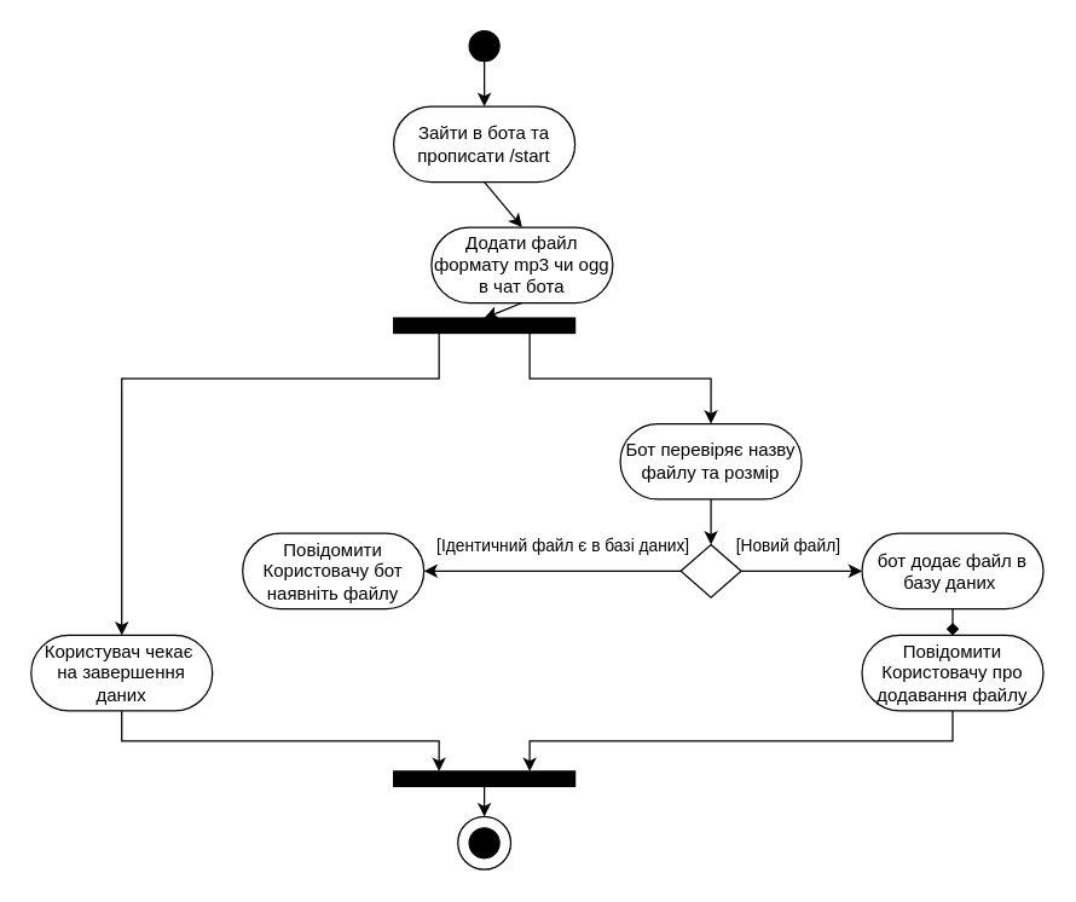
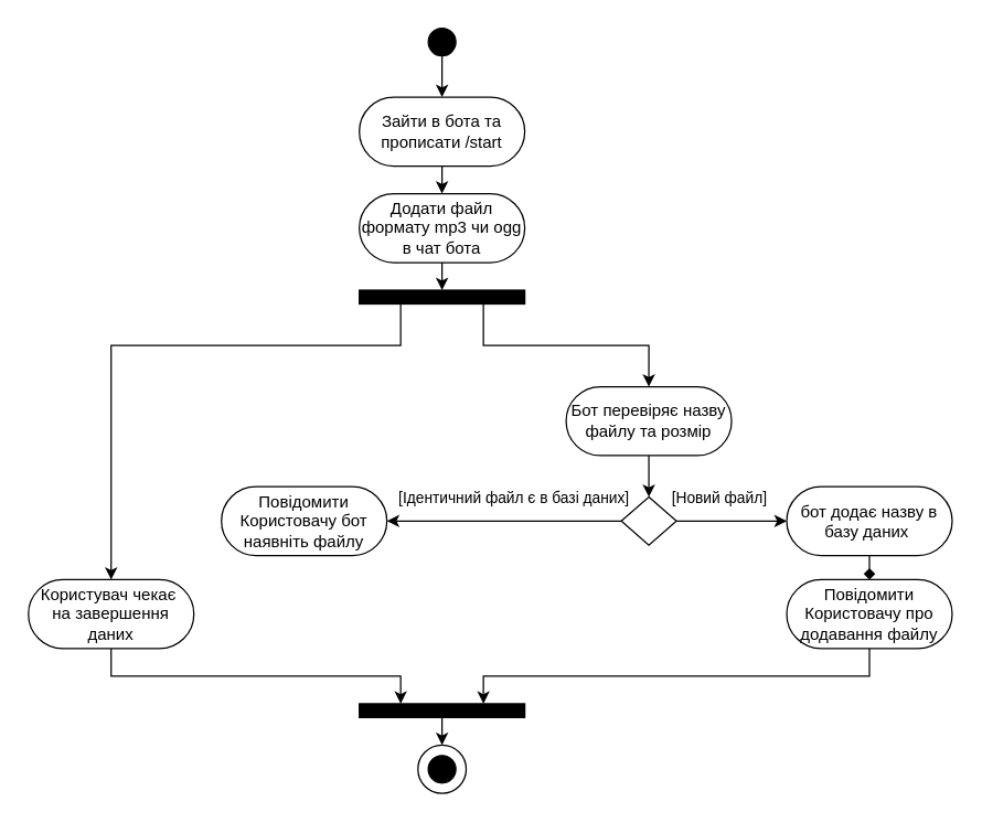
- <mxCell id="5" value="Додати файл формату mp3 чи ogg в чат бота" style="rounded=1;whiteSpace=wrap;html=1;arcSize=50;" vertex="1" parent="1"><mxGeometry x="285" y="150" width="120" height="50" as="geometry" /></mxCell>
+ <mxCell id="5" value="Додати файл формату mp3 чи ogg в чат бота" style="rounded=1;whiteSpace=wrap;html=1;arcSize=50;" vertex="1" parent="1"><mxGeometry x="260" y="140" width="120" height="50" as="geometry" /></mxCell>
- <mxCell id="7" value="бот додає файл в базу даних&amp;nbsp;" style="rounded=1;whiteSpace=wrap;html=1;arcSize=50;" vertex="1" parent="1"><mxGeometry x="570" y="352.5" width="120" height="50" as="geometry" /></mxCell>
+ <mxCell id="7" value="бот додає назву в базу даних&amp;nbsp;" style="rounded=1;whiteSpace=wrap;html=1;arcSize=50;" vertex="1" parent="1"><mxGeometry x="570" y="352.5" width="120" height="50" as="geometry" /></mxCell>
